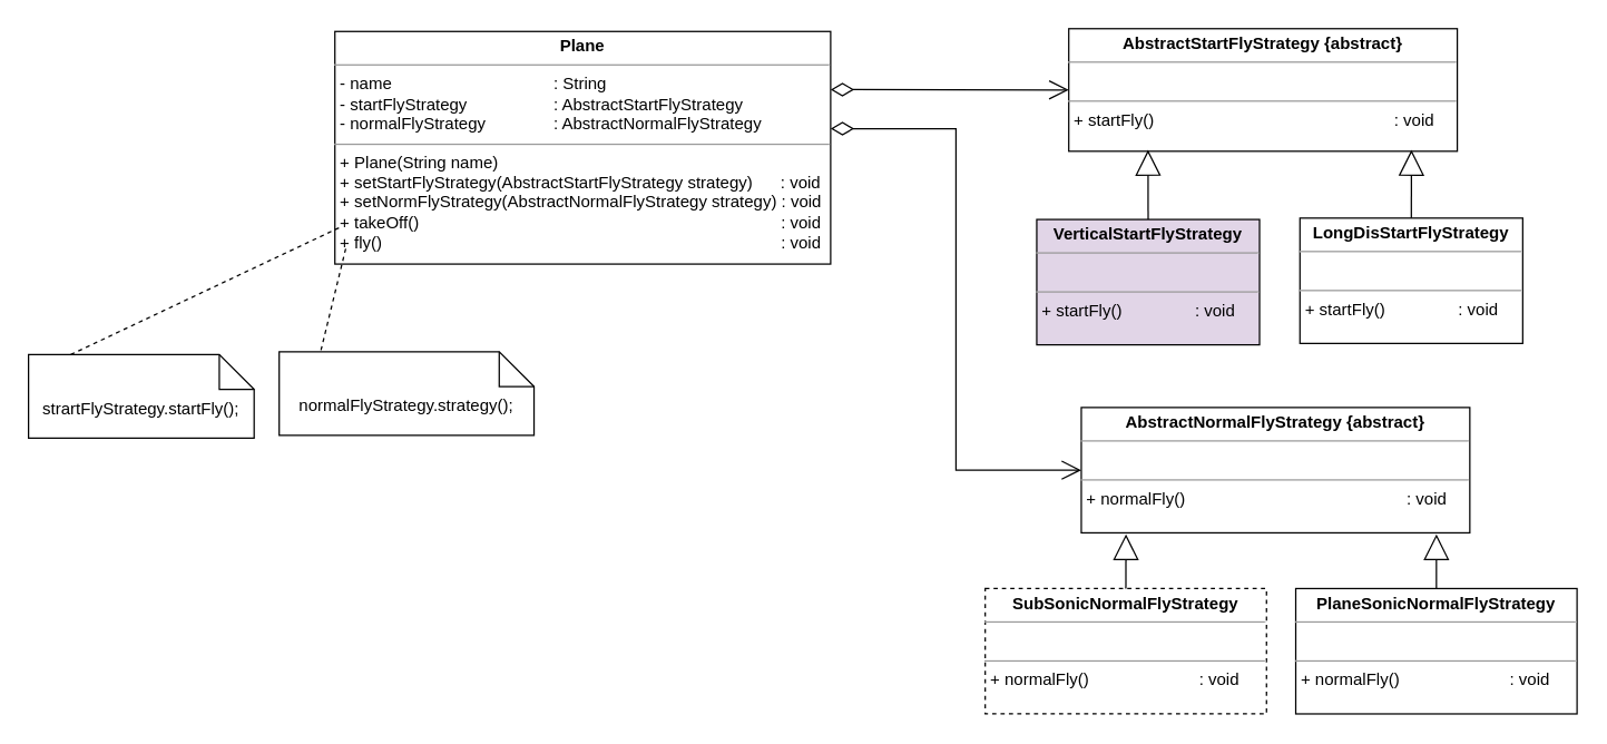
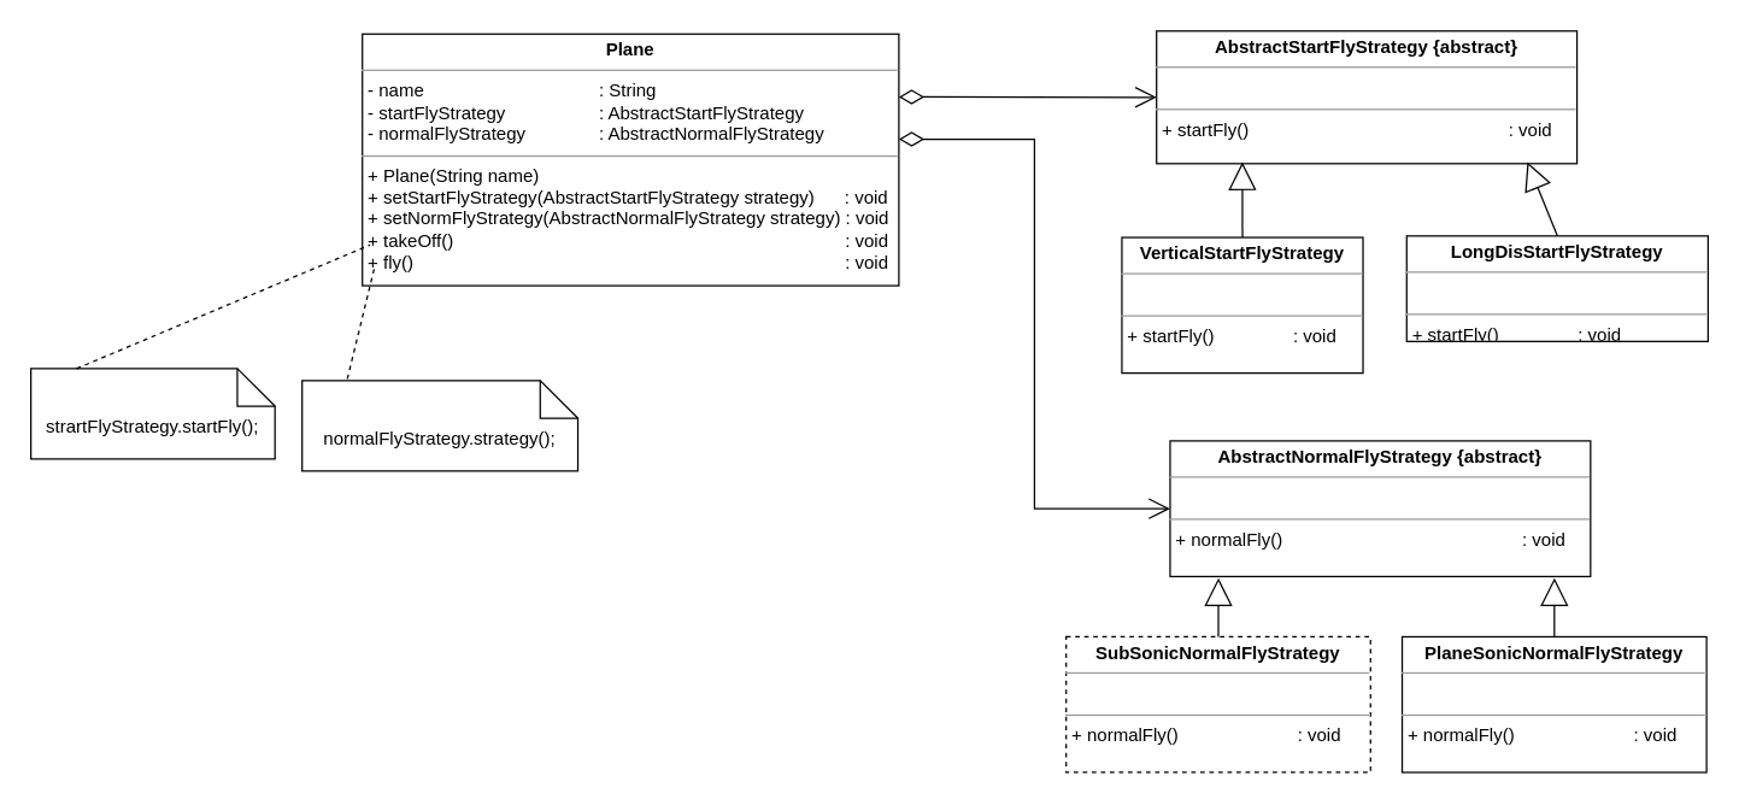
- <mxCell id="6" value="&lt;p style=&quot;margin:0px;margin-top:4px;text-align:center;&quot;&gt;&lt;b&gt;LongDisStartFlyStrategy&lt;/b&gt;&lt;/p&gt;&lt;hr size=&quot;1&quot;&gt;&lt;p style=&quot;margin:0px;margin-left:4px;&quot;&gt;&amp;nbsp;&lt;/p&gt;&lt;hr size=&quot;1&quot;&gt;&lt;p style=&quot;margin:0px;margin-left:4px;&quot;&gt;+ startFly() &lt;span style=&quot;white-space: pre;&quot;&gt;&#09;&lt;/span&gt;&lt;span style=&quot;white-space: pre;&quot;&gt;&#09;&lt;/span&gt;&amp;nbsp;: void&lt;/p&gt;" style="verticalAlign=top;align=left;overflow=fill;fontSize=12;fontFamily=Helvetica;html=1;" vertex="1" parent="1"><mxGeometry x="933" y="156" width="160" height="90" as="geometry" /></mxCell>
+ <mxCell id="6" value="&lt;p style=&quot;margin:0px;margin-top:4px;text-align:center;&quot;&gt;&lt;b&gt;LongDisStartFlyStrategy&lt;/b&gt;&lt;/p&gt;&lt;hr size=&quot;1&quot;&gt;&lt;p style=&quot;margin:0px;margin-left:4px;&quot;&gt;&amp;nbsp;&lt;/p&gt;&lt;hr size=&quot;1&quot;&gt;&lt;p style=&quot;margin:0px;margin-left:4px;&quot;&gt;+ startFly() &lt;span style=&quot;white-space: pre;&quot;&gt;&#09;&lt;/span&gt;&lt;span style=&quot;white-space: pre;&quot;&gt;&#09;&lt;/span&gt;&amp;nbsp;: void&lt;/p&gt;" style="verticalAlign=top;align=left;overflow=fill;fontSize=12;fontFamily=Helvetica;html=1;" vertex="1" parent="1"><mxGeometry x="933" y="156" width="200" height="70" as="geometry" /></mxCell>
- <mxCell id="5" value="&lt;p style=&quot;margin:0px;margin-top:4px;text-align:center;&quot;&gt;&lt;b&gt;VerticalStartFlyStrategy&lt;/b&gt;&lt;/p&gt;&lt;hr size=&quot;1&quot;&gt;&lt;p style=&quot;margin:0px;margin-left:4px;&quot;&gt;&amp;nbsp;&lt;/p&gt;&lt;hr size=&quot;1&quot;&gt;&lt;p style=&quot;margin:0px;margin-left:4px;&quot;&gt;+ startFly() &lt;span style=&quot;white-space: pre;&quot;&gt;&#09;&lt;/span&gt;&lt;span style=&quot;white-space: pre;&quot;&gt;&#09;&lt;/span&gt;&amp;nbsp;: void&lt;/p&gt;" style="verticalAlign=top;align=left;overflow=fill;fontSize=12;fontFamily=Helvetica;html=1;fillColor=#e1d5e7;" vertex="1" parent="1"><mxGeometry x="744" y="157" width="160" height="90" as="geometry" /></mxCell>
+ <mxCell id="5" value="&lt;p style=&quot;margin:0px;margin-top:4px;text-align:center;&quot;&gt;&lt;b&gt;VerticalStartFlyStrategy&lt;/b&gt;&lt;/p&gt;&lt;hr size=&quot;1&quot;&gt;&lt;p style=&quot;margin:0px;margin-left:4px;&quot;&gt;&amp;nbsp;&lt;/p&gt;&lt;hr size=&quot;1&quot;&gt;&lt;p style=&quot;margin:0px;margin-left:4px;&quot;&gt;+ startFly() &lt;span style=&quot;white-space: pre;&quot;&gt;&#09;&lt;/span&gt;&lt;span style=&quot;white-space: pre;&quot;&gt;&#09;&lt;/span&gt;&amp;nbsp;: void&lt;/p&gt;" style="verticalAlign=top;align=left;overflow=fill;fontSize=12;fontFamily=Helvetica;html=1;" vertex="1" parent="1"><mxGeometry x="744" y="157" width="160" height="90" as="geometry" /></mxCell>
- <mxCell id="15" value="strartFlyStrategy.startFly();" style="shape=note2;boundedLbl=1;whiteSpace=wrap;html=1;size=25;verticalAlign=top;align=center;" vertex="1" parent="1"><mxGeometry x="20" y="254" width="162" height="60" as="geometry" /></mxCell>
+ <mxCell id="15" value="strartFlyStrategy.startFly();" style="shape=note2;boundedLbl=1;whiteSpace=wrap;html=1;size=25;verticalAlign=top;align=center;" vertex="1" parent="1"><mxGeometry x="20" y="244" width="162" height="60" as="geometry" /></mxCell>
